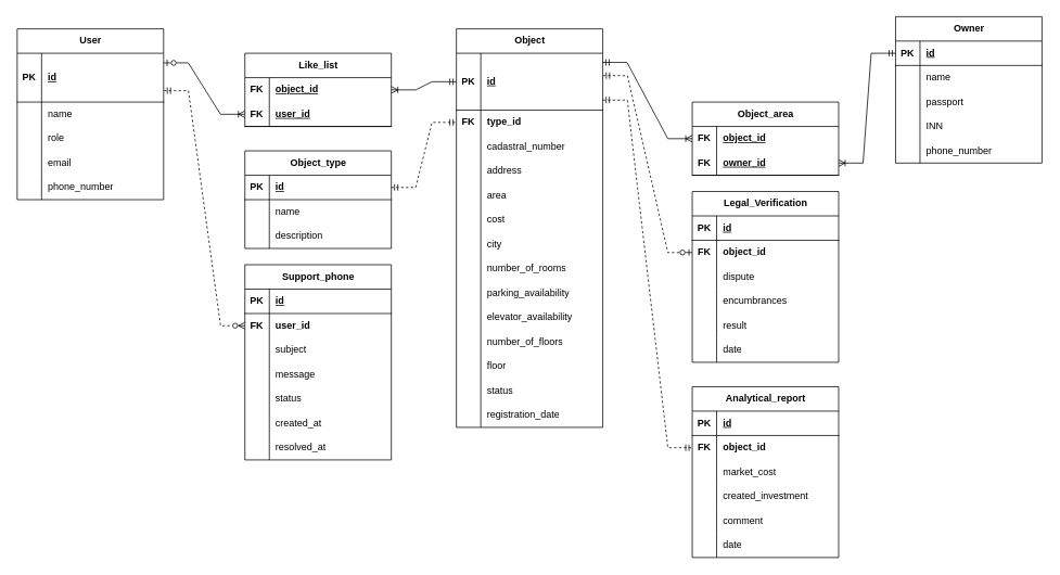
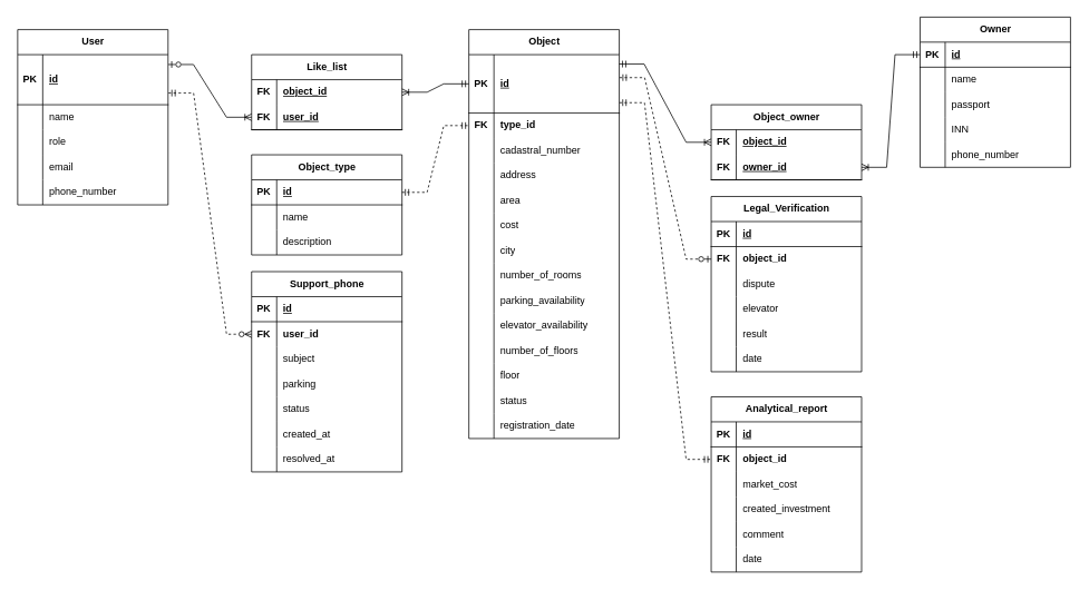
- <mxCell id="82" value="Object_area" style="shape=table;startSize=30;container=1;collapsible=1;childLayout=tableLayout;fixedRows=1;rowLines=0;fontStyle=1;align=center;resizeLast=1;html=1;" parent="1" vertex="1"><mxGeometry x="850" y="125" width="180" height="90" as="geometry" /></mxCell>
+ <mxCell id="82" value="Object_owner" style="shape=table;startSize=30;container=1;collapsible=1;childLayout=tableLayout;fixedRows=1;rowLines=0;fontStyle=1;align=center;resizeLast=1;html=1;" parent="1" vertex="1"><mxGeometry x="850" y="125" width="180" height="90" as="geometry" /></mxCell>
- <mxCell id="74" value="&lt;span style=&quot;white-space-collapse: preserve;&quot; data-src-align=&quot;0:11&quot; class=&quot;EzKURWReUAB5oZgtQNkl&quot;&gt;encumbrances&lt;/span&gt;" style="shape=partialRectangle;connectable=0;fillColor=none;top=0;left=0;bottom=0;right=0;align=left;spacingLeft=6;overflow=hidden;whiteSpace=wrap;html=1;" parent="72" vertex="1"><mxGeometry x="30" width="150" height="30" as="geometry"><mxRectangle width="150" height="30" as="alternateBounds" /></mxGeometry></mxCell>
+ <mxCell id="74" value="&lt;span style=&quot;white-space-collapse: preserve;&quot; data-src-align=&quot;0:11&quot; class=&quot;EzKURWReUAB5oZgtQNkl&quot;&gt;elevator&lt;/span&gt;" style="shape=partialRectangle;connectable=0;fillColor=none;top=0;left=0;bottom=0;right=0;align=left;spacingLeft=6;overflow=hidden;whiteSpace=wrap;html=1;" parent="72" vertex="1"><mxGeometry x="30" width="150" height="30" as="geometry"><mxRectangle width="150" height="30" as="alternateBounds" /></mxGeometry></mxCell>
- <mxCell id="158" value="&lt;span style=&quot;white-space-collapse: preserve;&quot; data-src-align=&quot;0:11&quot; class=&quot;EzKURWReUAB5oZgtQNkl&quot;&gt;message&lt;/span&gt;" style="shape=partialRectangle;connectable=0;fillColor=none;top=0;left=0;bottom=0;right=0;align=left;spacingLeft=6;overflow=hidden;whiteSpace=wrap;html=1;" parent="156" vertex="1"><mxGeometry x="30" width="150" height="30" as="geometry"><mxRectangle width="150" height="30" as="alternateBounds" /></mxGeometry></mxCell>
+ <mxCell id="158" value="&lt;span style=&quot;white-space-collapse: preserve;&quot; data-src-align=&quot;0:11&quot; class=&quot;EzKURWReUAB5oZgtQNkl&quot;&gt;parking&lt;/span&gt;" style="shape=partialRectangle;connectable=0;fillColor=none;top=0;left=0;bottom=0;right=0;align=left;spacingLeft=6;overflow=hidden;whiteSpace=wrap;html=1;" parent="156" vertex="1"><mxGeometry x="30" width="150" height="30" as="geometry"><mxRectangle width="150" height="30" as="alternateBounds" /></mxGeometry></mxCell>
